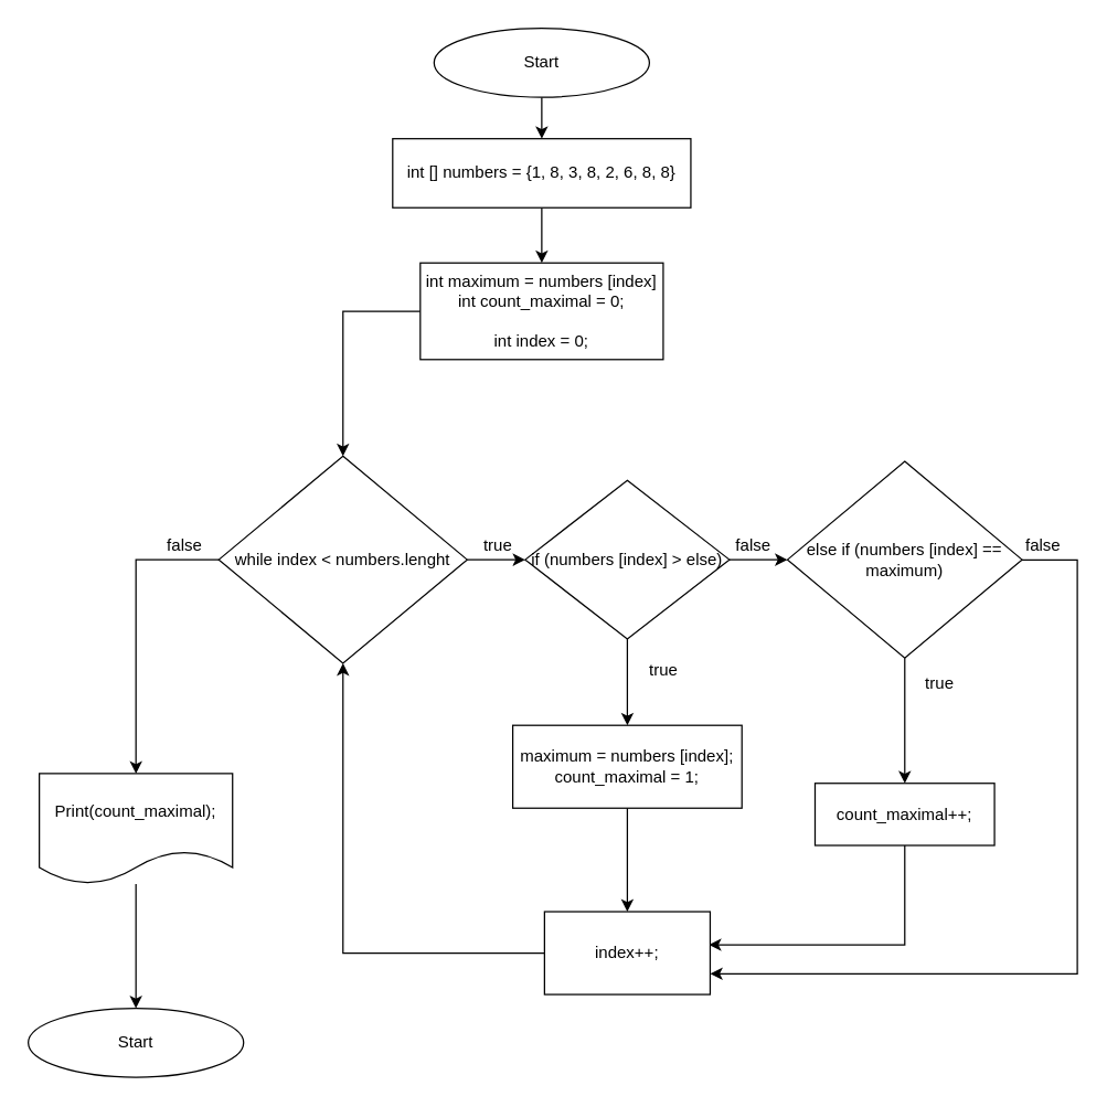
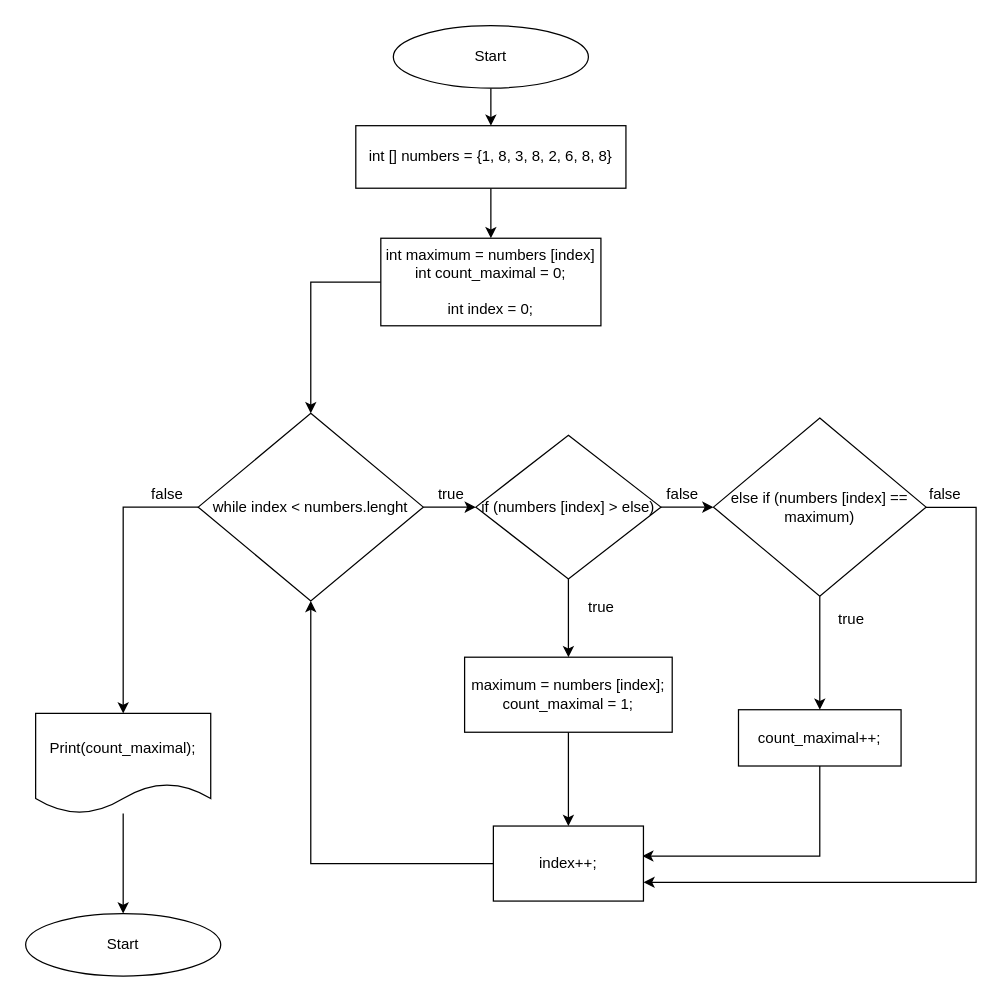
- <mxCell id="13" value="Print(count_maximal);" style="shape=document;whiteSpace=wrap;html=1;boundedLbl=1;" vertex="1" parent="1"><mxGeometry x="28" y="560" width="140" height="80" as="geometry" /></mxCell>
+ <mxCell id="13" value="Print(count_maximal);" style="shape=document;whiteSpace=wrap;html=1;boundedLbl=1;" vertex="1" parent="1"><mxGeometry x="28" y="570" width="140" height="80" as="geometry" /></mxCell>
